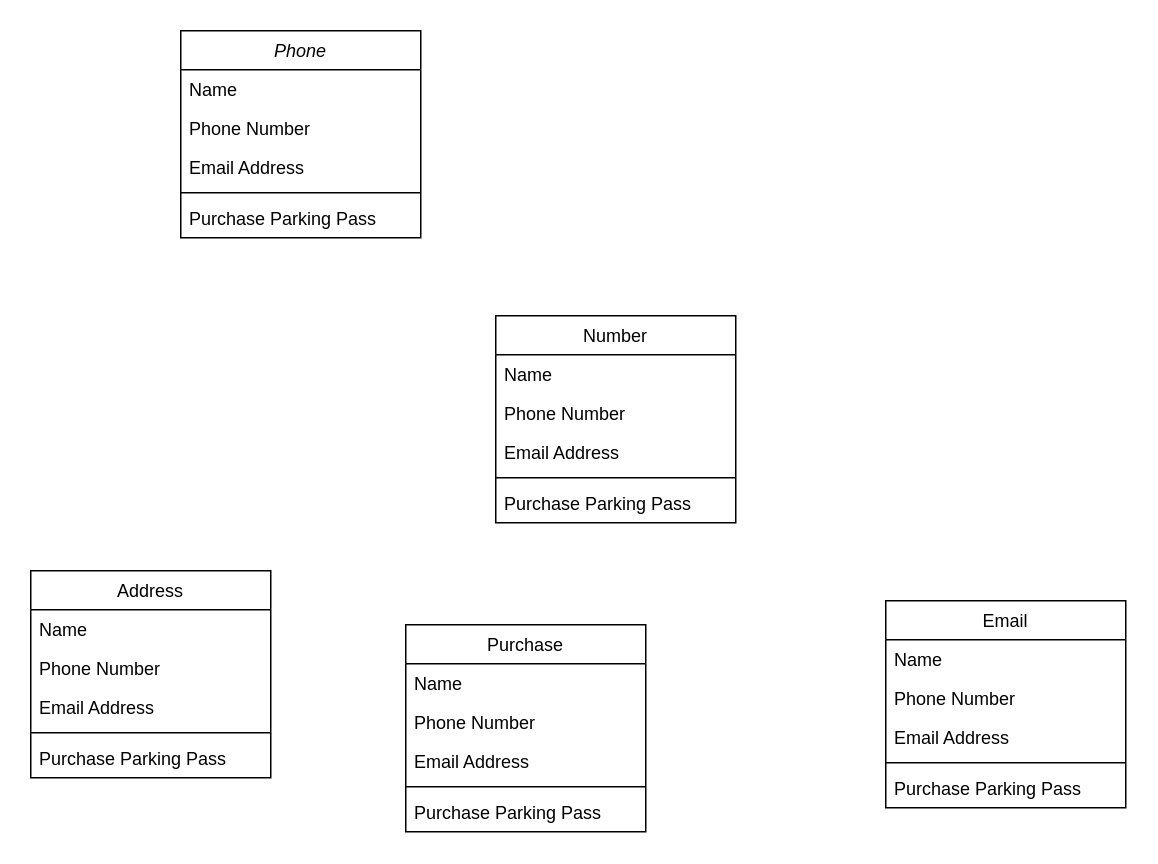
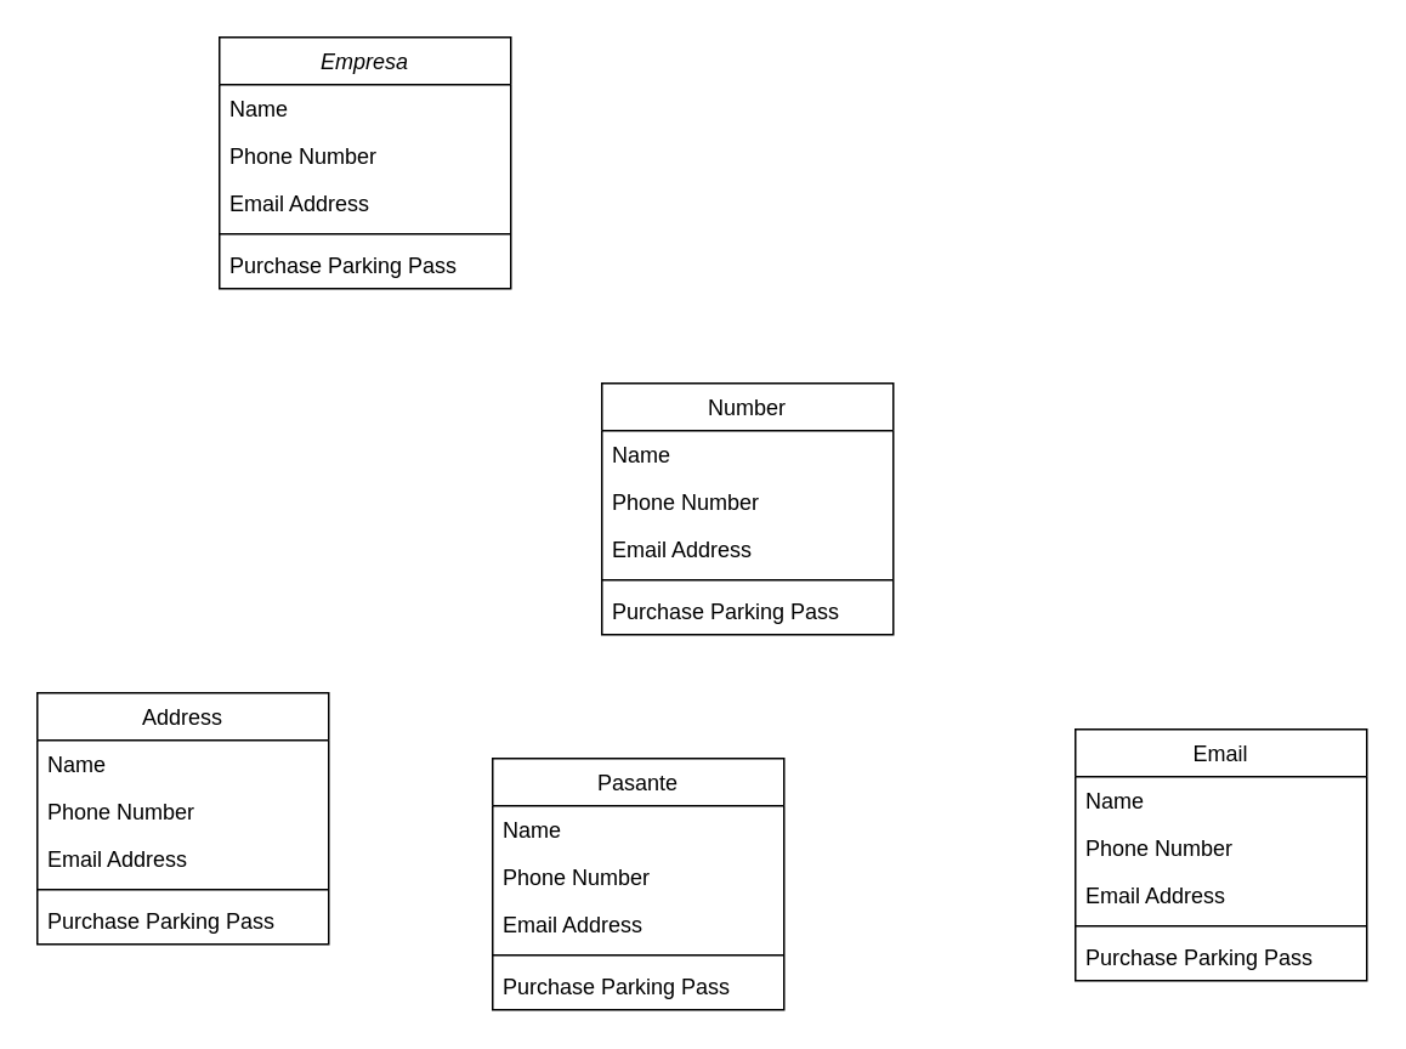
- <mxCell id="2" value="Phone" style="swimlane;fontStyle=2;align=center;verticalAlign=top;childLayout=stackLayout;horizontal=1;startSize=26;horizontalStack=0;resizeParent=1;resizeLast=0;collapsible=1;marginBottom=0;rounded=0;shadow=0;strokeWidth=1;" parent="1" vertex="1"><mxGeometry x="120" y="20" width="160" height="138" as="geometry"><mxRectangle x="230" y="140" width="160" height="26" as="alternateBounds" /></mxGeometry></mxCell>
+ <mxCell id="2" value="Empresa" style="swimlane;fontStyle=2;align=center;verticalAlign=top;childLayout=stackLayout;horizontal=1;startSize=26;horizontalStack=0;resizeParent=1;resizeLast=0;collapsible=1;marginBottom=0;rounded=0;shadow=0;strokeWidth=1;" parent="1" vertex="1"><mxGeometry x="120" y="20" width="160" height="138" as="geometry"><mxRectangle x="230" y="140" width="160" height="26" as="alternateBounds" /></mxGeometry></mxCell>
- <mxCell id="20" value="Purchase" style="swimlane;fontStyle=0;align=center;verticalAlign=top;childLayout=stackLayout;horizontal=1;startSize=26;horizontalStack=0;resizeParent=1;resizeLast=0;collapsible=1;marginBottom=0;rounded=0;shadow=0;strokeWidth=1;" vertex="1" parent="1"><mxGeometry x="270" y="416" width="160" height="138" as="geometry"><mxRectangle x="230" y="140" width="160" height="26" as="alternateBounds" /></mxGeometry></mxCell>
+ <mxCell id="20" value="Pasante" style="swimlane;fontStyle=0;align=center;verticalAlign=top;childLayout=stackLayout;horizontal=1;startSize=26;horizontalStack=0;resizeParent=1;resizeLast=0;collapsible=1;marginBottom=0;rounded=0;shadow=0;strokeWidth=1;" vertex="1" parent="1"><mxGeometry x="270" y="416" width="160" height="138" as="geometry"><mxRectangle x="230" y="140" width="160" height="26" as="alternateBounds" /></mxGeometry></mxCell>
